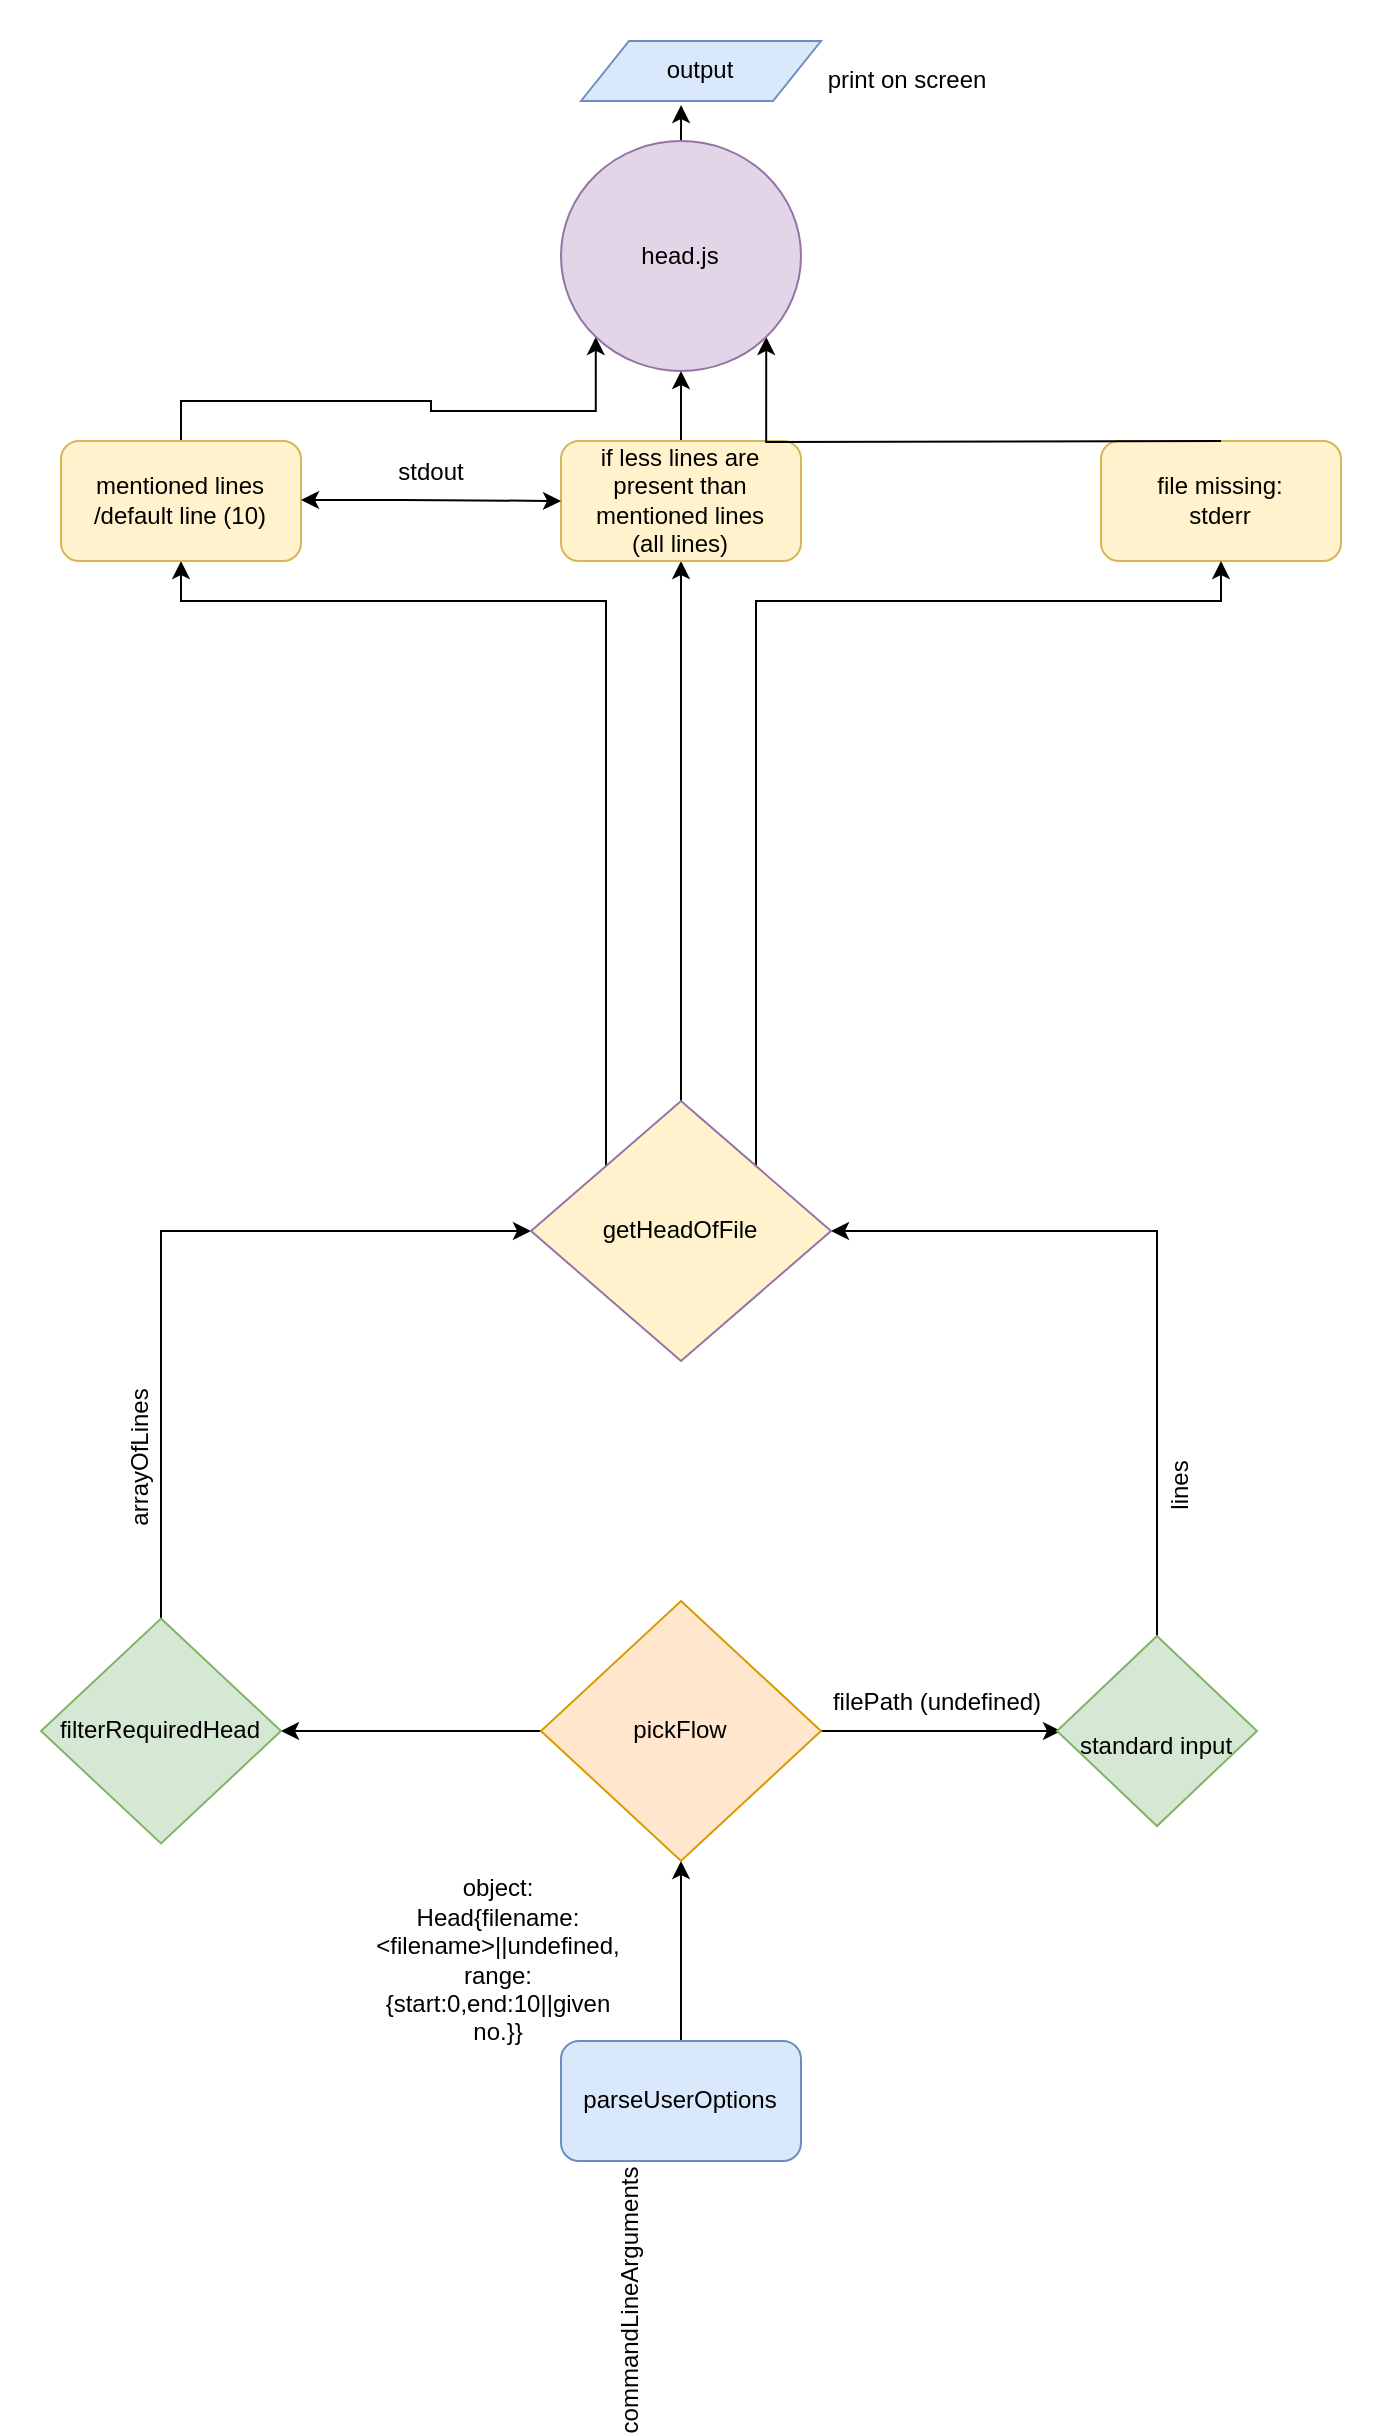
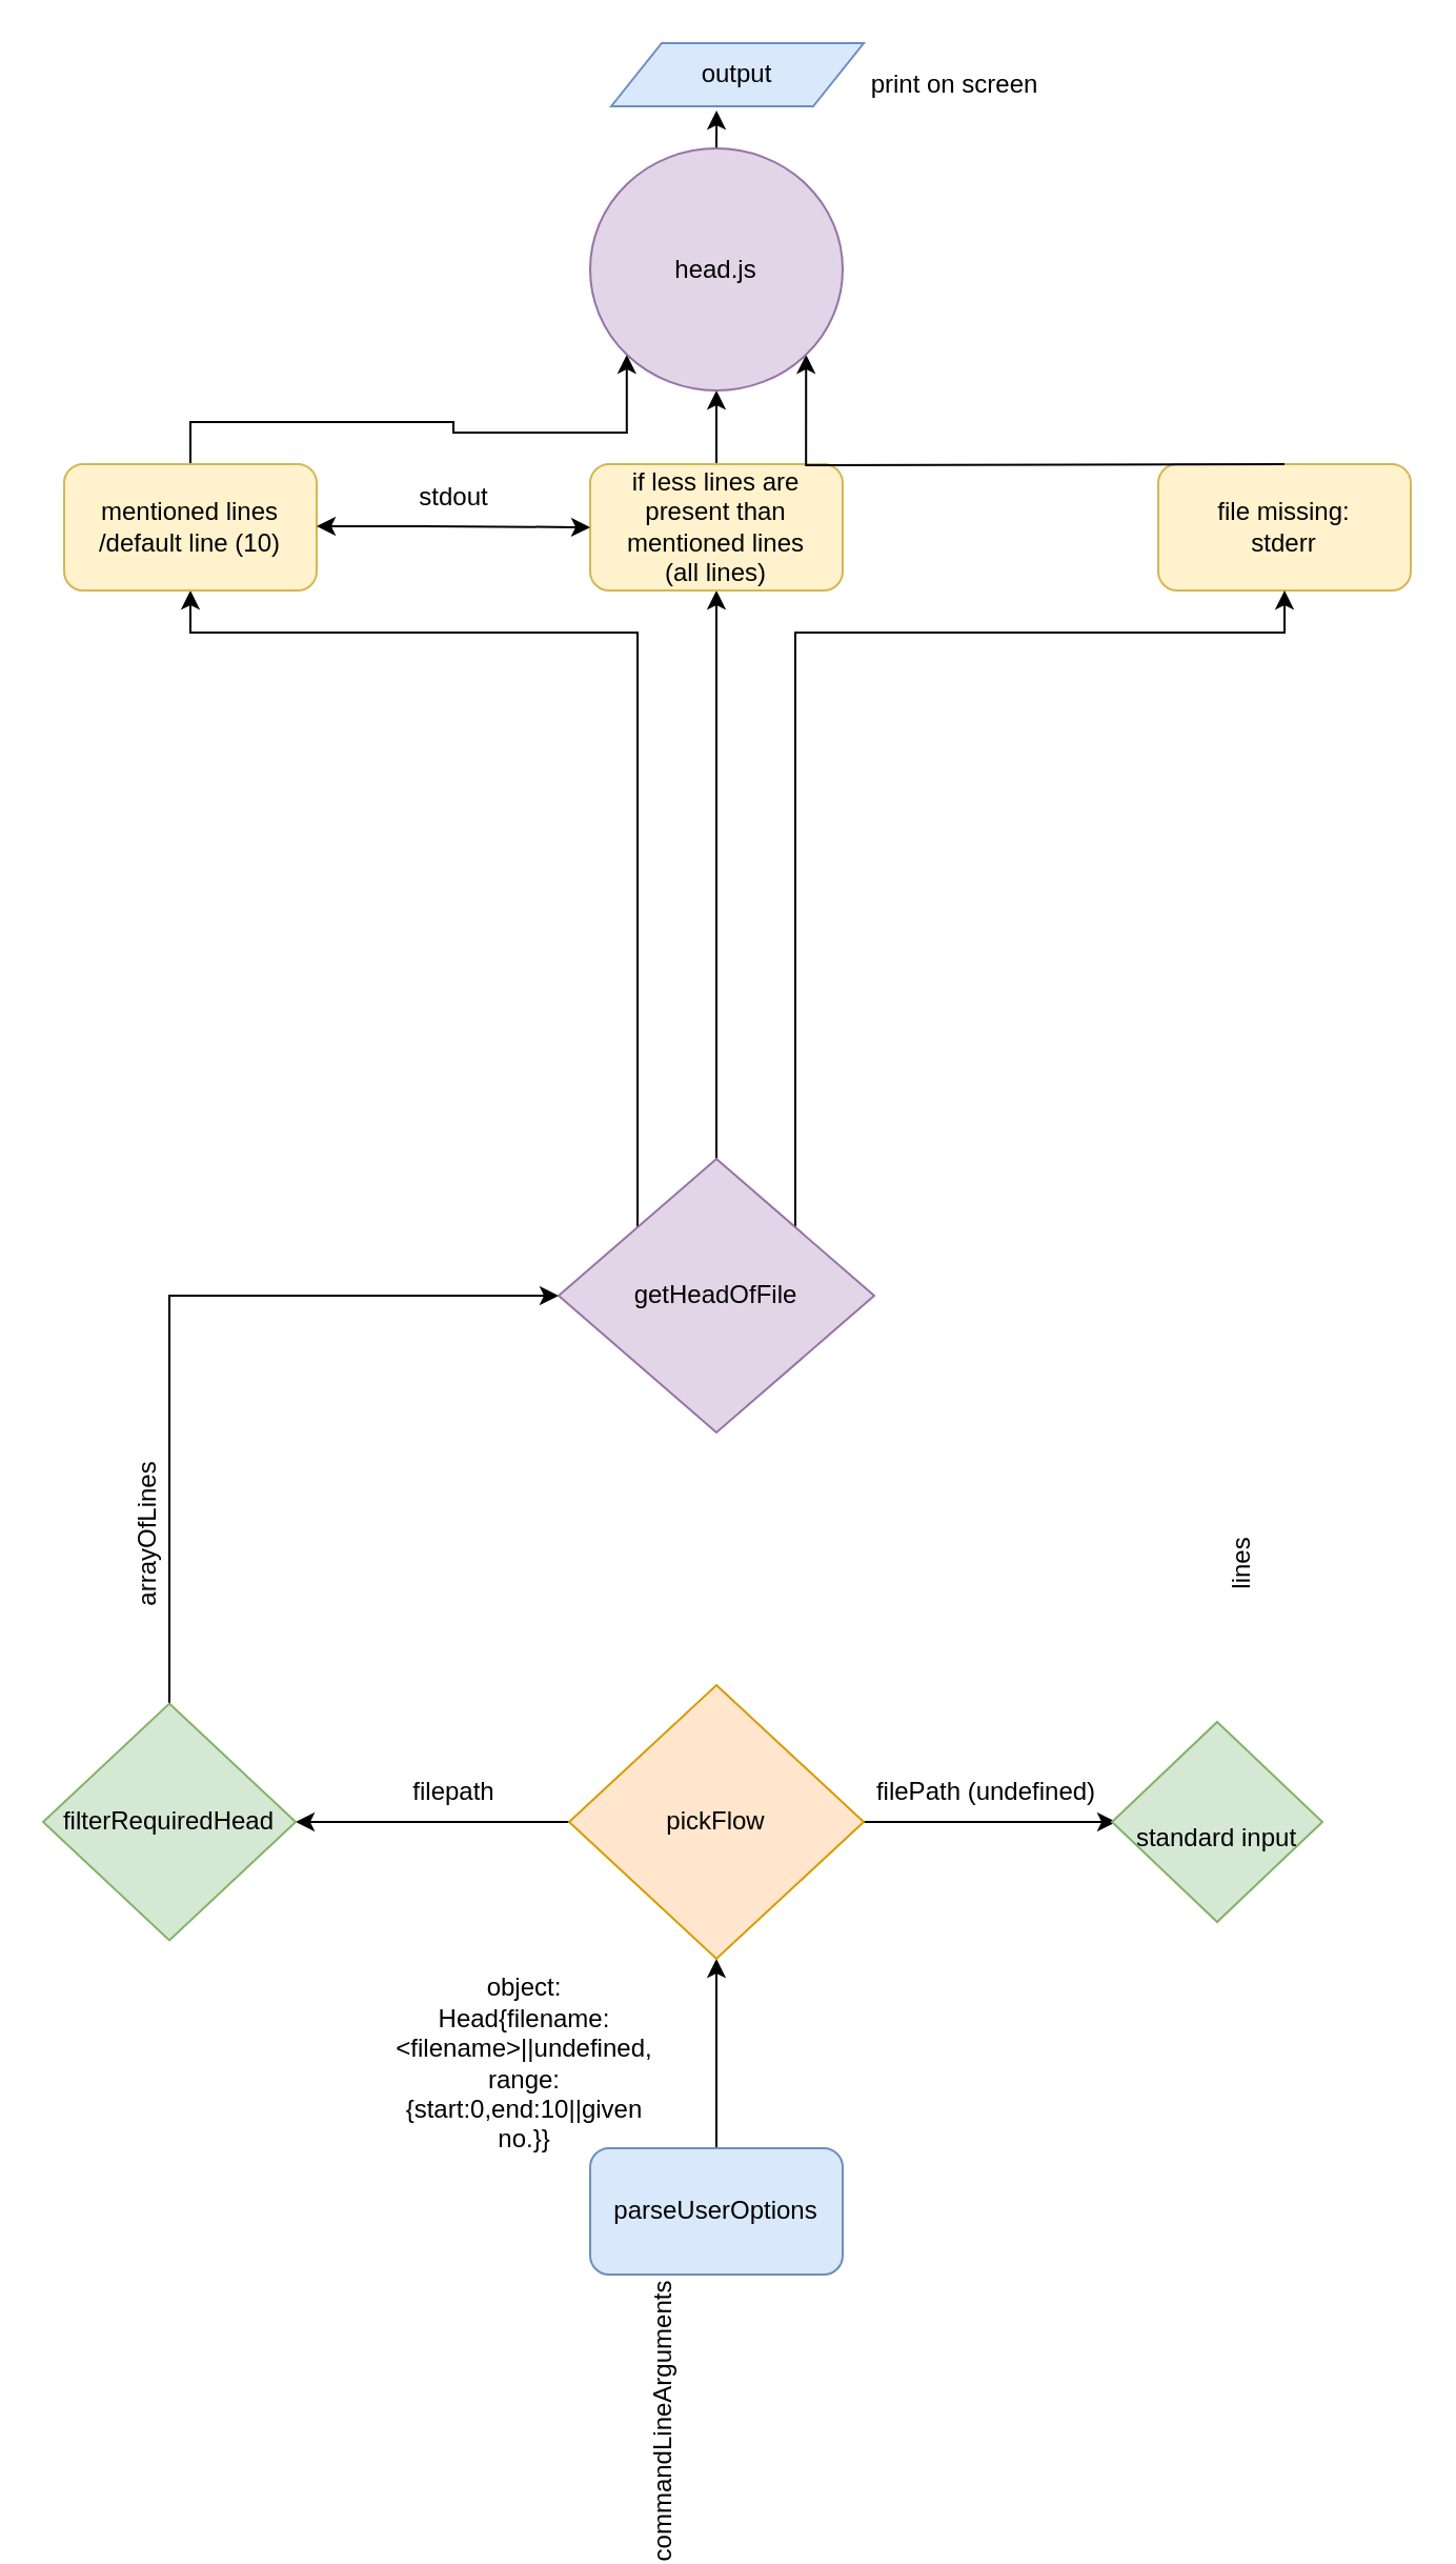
- <mxCell id="21" value="getHeadOfFile" style="rhombus;whiteSpace=wrap;html=1;fillColor=#fff2cc;strokeColor=#9673a6;" vertex="1" parent="1"><mxGeometry x="265" y="550" width="150" height="130" as="geometry" /></mxCell>
+ <mxCell id="21" value="getHeadOfFile" style="rhombus;whiteSpace=wrap;html=1;fillColor=#e1d5e7;strokeColor=#9673a6;" vertex="1" parent="1"><mxGeometry x="265" y="550" width="150" height="130" as="geometry" /></mxCell>
- <mxCell id="11" style="edgeStyle=orthogonalEdgeStyle;rounded=0;orthogonalLoop=1;jettySize=auto;html=1;exitX=0.5;exitY=0;exitDx=0;exitDy=0;" edge="1" parent="1" source="12" target="21"><mxGeometry relative="1" as="geometry"><mxPoint x="400" y="630" as="targetPoint" /><Array as="points"><mxPoint x="578" y="615" /></Array></mxGeometry></mxCell>
+ <mxCell id="13" value="filepath&lt;br&gt;" style="text;html=1;align=center;verticalAlign=middle;resizable=0;points=[];;autosize=1;" vertex="1" parent="1"><mxGeometry x="190" y="841" width="50" height="20" as="geometry" /></mxCell>
